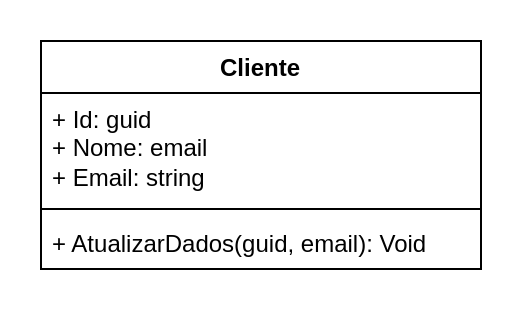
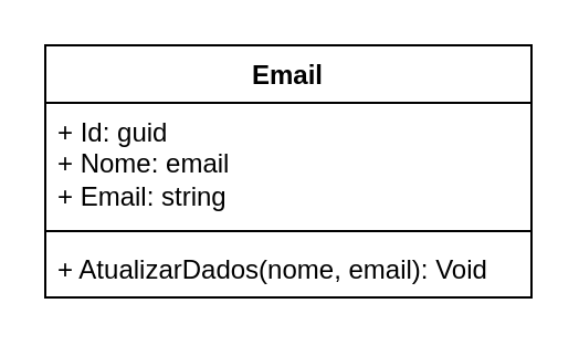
- <mxCell id="2" value="Cliente" style="swimlane;fontStyle=1;align=center;verticalAlign=top;childLayout=stackLayout;horizontal=1;startSize=26;horizontalStack=0;resizeParent=1;resizeParentMax=0;resizeLast=0;collapsible=1;marginBottom=0;whiteSpace=wrap;html=1;" vertex="1" parent="1"><mxGeometry x="20" y="20" width="220" height="114" as="geometry" /></mxCell>
+ <mxCell id="2" value="Email" style="swimlane;fontStyle=1;align=center;verticalAlign=top;childLayout=stackLayout;horizontal=1;startSize=26;horizontalStack=0;resizeParent=1;resizeParentMax=0;resizeLast=0;collapsible=1;marginBottom=0;whiteSpace=wrap;html=1;" vertex="1" parent="1"><mxGeometry x="20" y="20" width="220" height="114" as="geometry" /></mxCell>
- <mxCell id="5" value="+ AtualizarDados(guid, email): Void" style="text;strokeColor=none;fillColor=none;align=left;verticalAlign=top;spacingLeft=4;spacingRight=4;overflow=hidden;rotatable=0;points=[[0,0.5],[1,0.5]];portConstraint=eastwest;whiteSpace=wrap;html=1;" vertex="1" parent="2"><mxGeometry y="88" width="220" height="26" as="geometry" /></mxCell>
+ <mxCell id="5" value="+ AtualizarDados(nome, email): Void" style="text;strokeColor=none;fillColor=none;align=left;verticalAlign=top;spacingLeft=4;spacingRight=4;overflow=hidden;rotatable=0;points=[[0,0.5],[1,0.5]];portConstraint=eastwest;whiteSpace=wrap;html=1;" vertex="1" parent="2"><mxGeometry y="88" width="220" height="26" as="geometry" /></mxCell>
